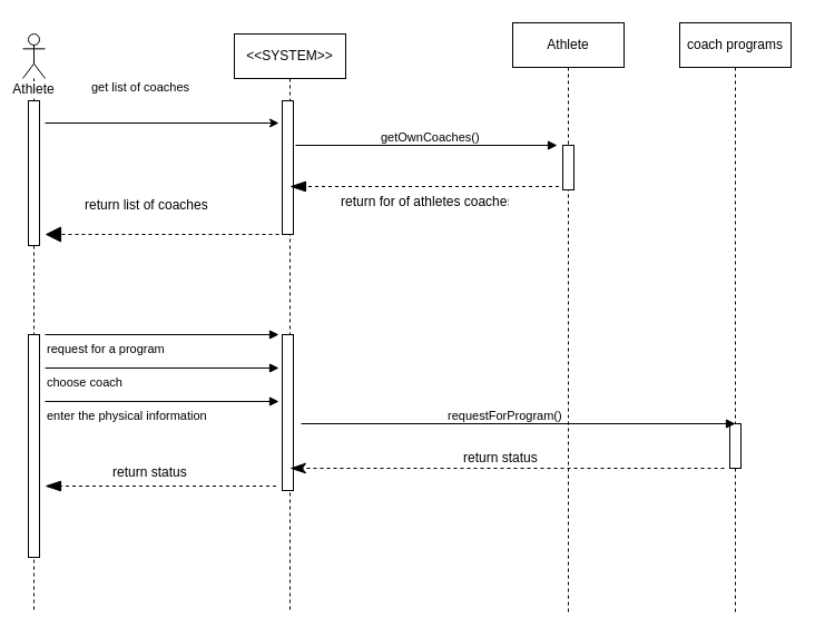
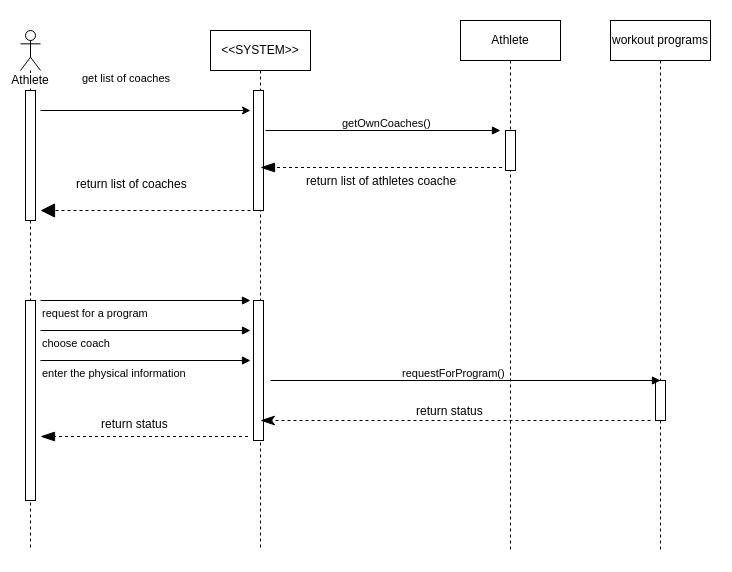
- <mxCell id="8" value="coach programs" style="shape=umlLifeline;perimeter=lifelinePerimeter;whiteSpace=wrap;html=1;container=1;collapsible=0;recursiveResize=0;outlineConnect=0;" parent="1" vertex="1"><mxGeometry x="610" y="20" width="100" height="530" as="geometry" /></mxCell>
+ <mxCell id="8" value="workout programs" style="shape=umlLifeline;perimeter=lifelinePerimeter;whiteSpace=wrap;html=1;container=1;collapsible=0;recursiveResize=0;outlineConnect=0;" parent="1" vertex="1"><mxGeometry x="610" y="20" width="100" height="530" as="geometry" /></mxCell>
- <mxCell id="14" value="return for of athletes coaches" style="text;strokeColor=none;fillColor=none;align=left;verticalAlign=top;spacingLeft=4;spacingRight=4;overflow=hidden;rotatable=0;points=[[0,0.5],[1,0.5]];portConstraint=eastwest;" parent="1" vertex="1"><mxGeometry x="300" y="167" width="160" height="26" as="geometry" /></mxCell>
+ <mxCell id="14" value="return list of athletes coaches" style="text;strokeColor=none;fillColor=none;align=left;verticalAlign=top;spacingLeft=4;spacingRight=4;overflow=hidden;rotatable=0;points=[[0,0.5],[1,0.5]];portConstraint=eastwest;" parent="1" vertex="1"><mxGeometry x="300" y="167" width="160" height="26" as="geometry" /></mxCell>
